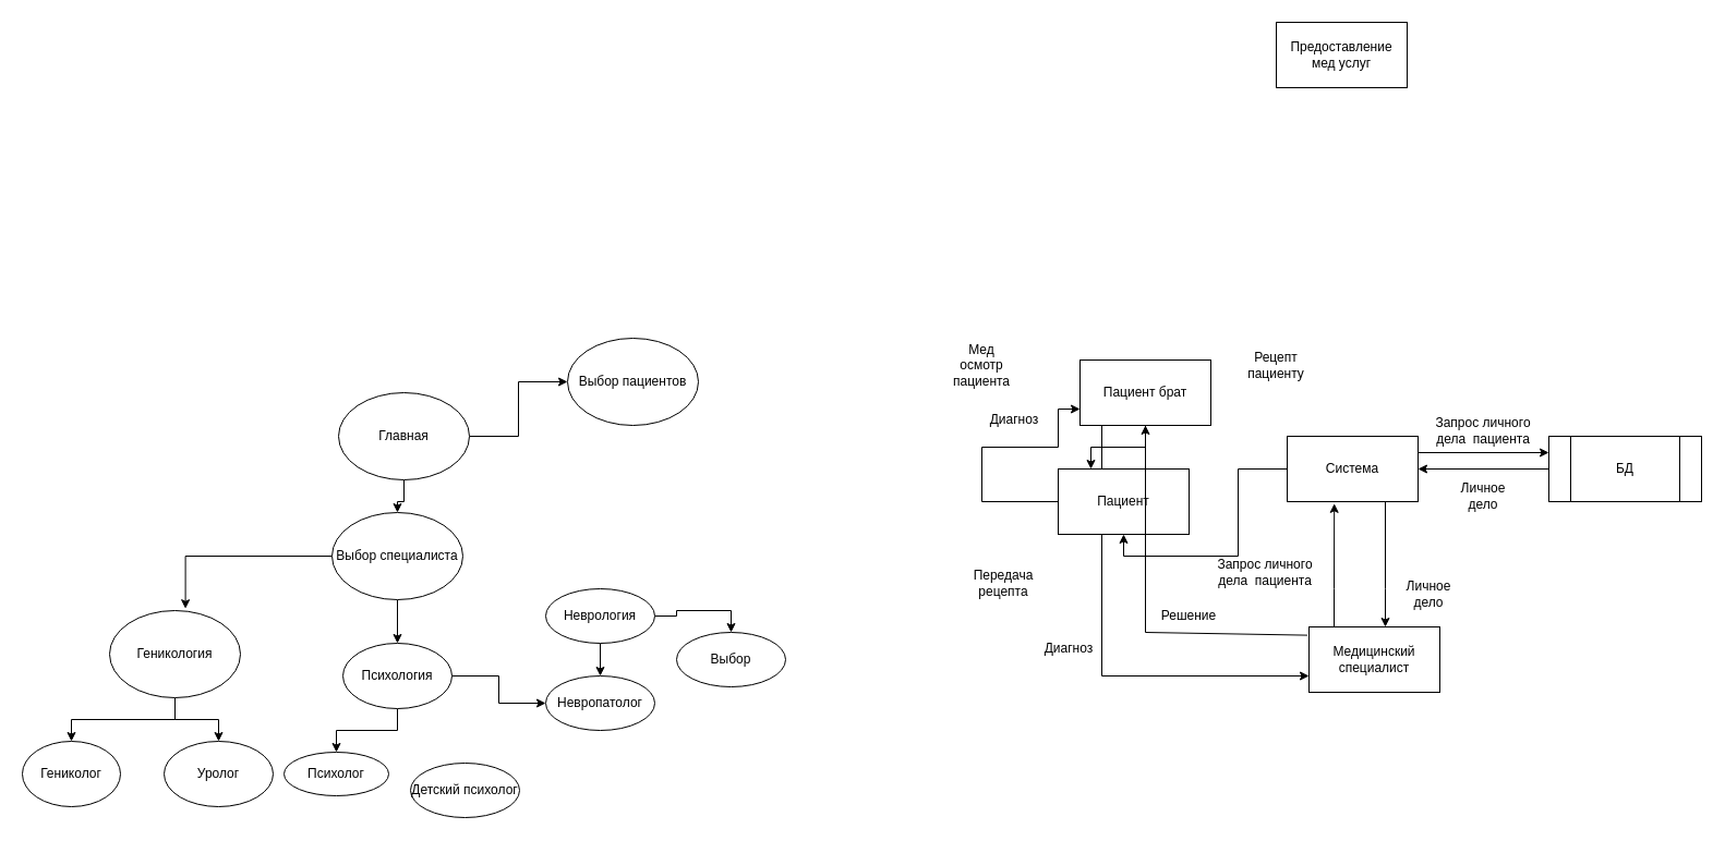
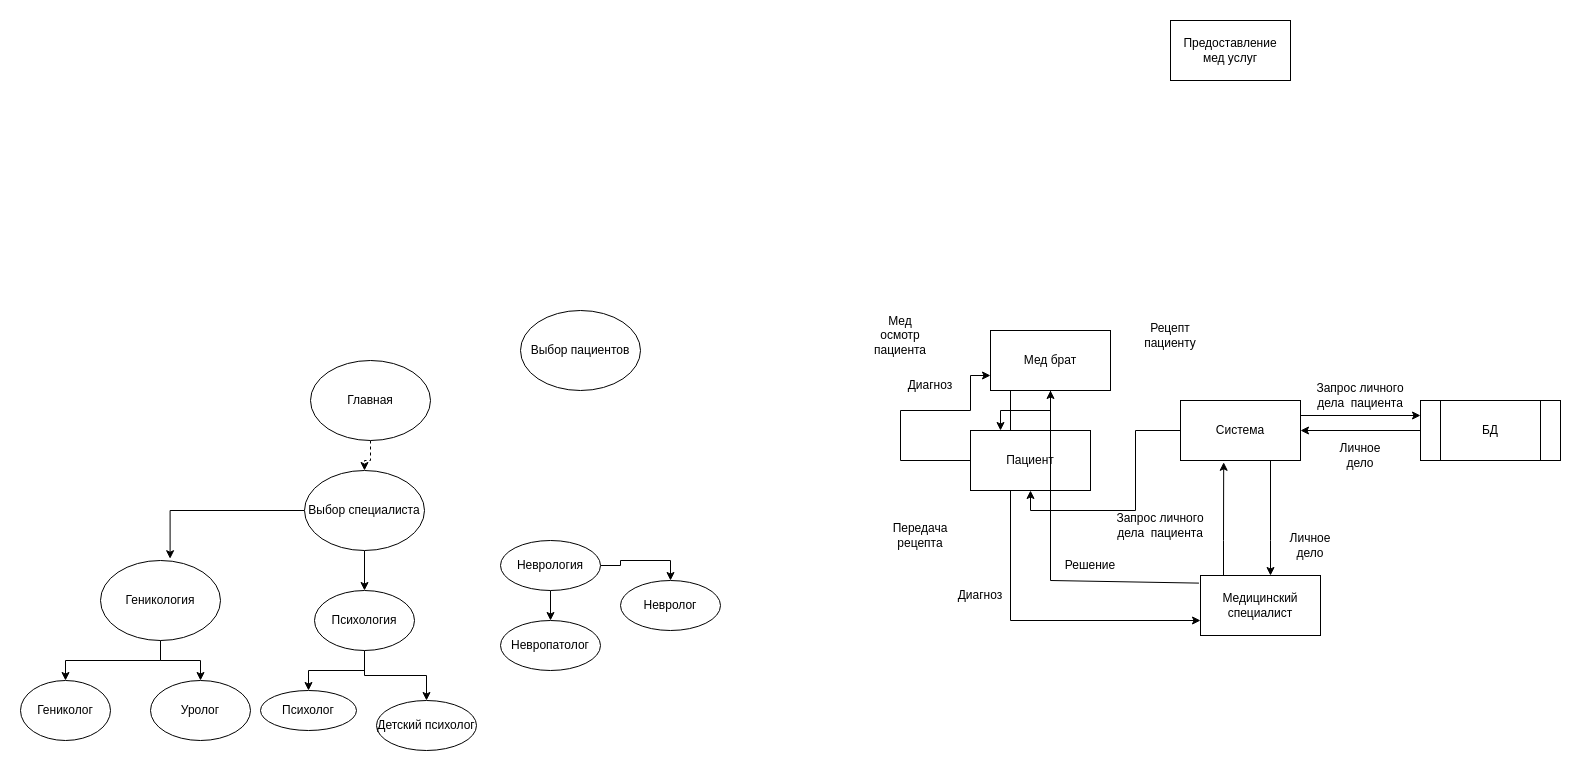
- <mxCell id="28" value="Пациент брат&lt;br&gt;" style="rounded=0;whiteSpace=wrap;html=1;" vertex="1" parent="1"><mxGeometry x="990" y="330" width="120" height="60" as="geometry" /></mxCell>
+ <mxCell id="28" value="Мед брат&lt;br&gt;" style="rounded=0;whiteSpace=wrap;html=1;" vertex="1" parent="1"><mxGeometry x="990" y="330" width="120" height="60" as="geometry" /></mxCell>
- <mxCell id="3" style="edgeStyle=orthogonalEdgeStyle;rounded=0;orthogonalLoop=1;jettySize=auto;html=1;" parent="1" source="5" target="2" edge="1"><mxGeometry relative="1" as="geometry" /></mxCell>
- <mxCell id="4" style="edgeStyle=orthogonalEdgeStyle;rounded=0;orthogonalLoop=1;jettySize=auto;html=1;entryX=0.5;entryY=0;entryDx=0;entryDy=0;" parent="1" source="5" target="8" edge="1"><mxGeometry relative="1" as="geometry" /></mxCell>
+ <mxCell id="4" style="edgeStyle=orthogonalEdgeStyle;rounded=0;orthogonalLoop=1;jettySize=auto;html=1;entryX=0.5;entryY=0;entryDx=0;entryDy=0;dashed=1;" parent="1" source="5" target="8" edge="1"><mxGeometry relative="1" as="geometry" /></mxCell>
- <mxCell id="22" value="Выбор" style="ellipse;whiteSpace=wrap;html=1;" parent="1" vertex="1"><mxGeometry x="620" y="580" width="100" height="50" as="geometry" /></mxCell>
+ <mxCell id="22" value="Невролог" style="ellipse;whiteSpace=wrap;html=1;" parent="1" vertex="1"><mxGeometry x="620" y="580" width="100" height="50" as="geometry" /></mxCell>
- <mxCell id="15" style="edgeStyle=orthogonalEdgeStyle;rounded=0;orthogonalLoop=1;jettySize=auto;html=1;" parent="1" source="16" target="23" edge="1"><mxGeometry relative="1" as="geometry" /></mxCell>
+ <mxCell id="15" style="edgeStyle=orthogonalEdgeStyle;rounded=0;orthogonalLoop=1;jettySize=auto;html=1;entryX=0.5;entryY=0;entryDx=0;entryDy=0;" parent="1" source="16" target="18" edge="1"><mxGeometry relative="1" as="geometry" /></mxCell>
